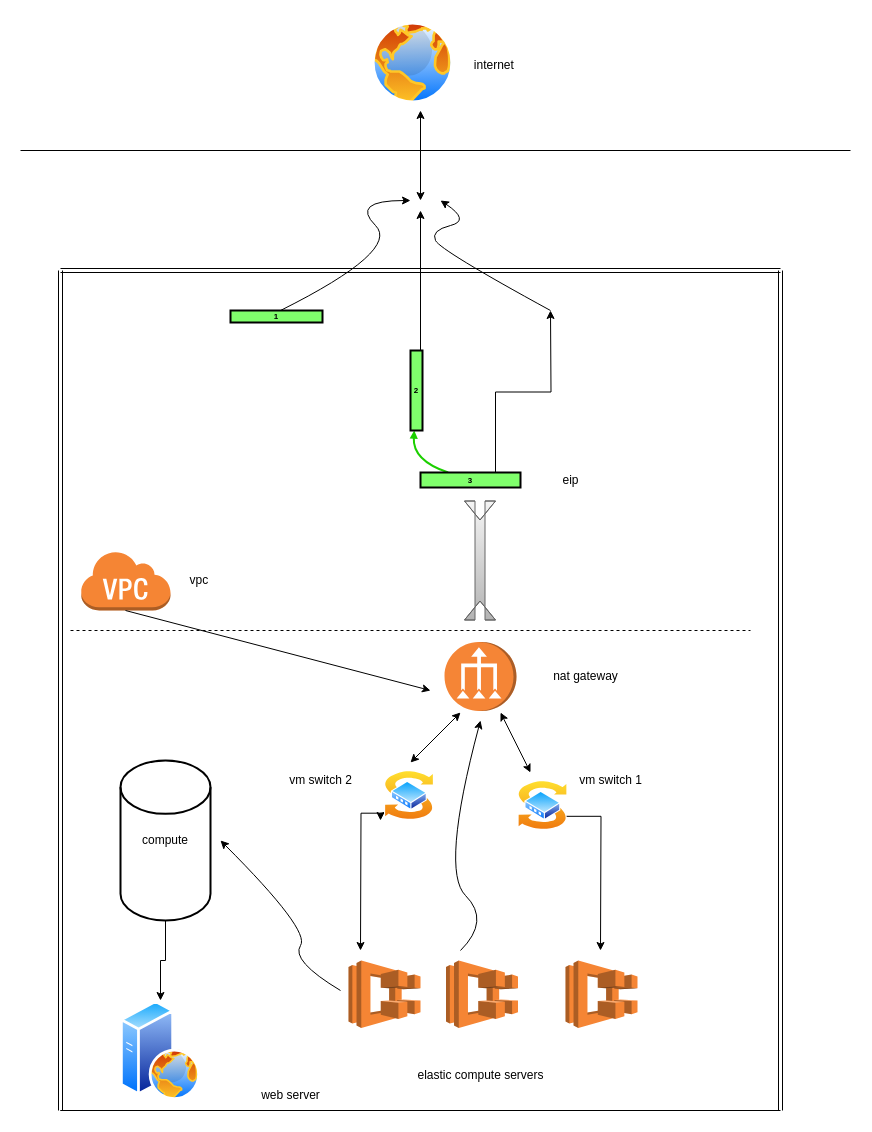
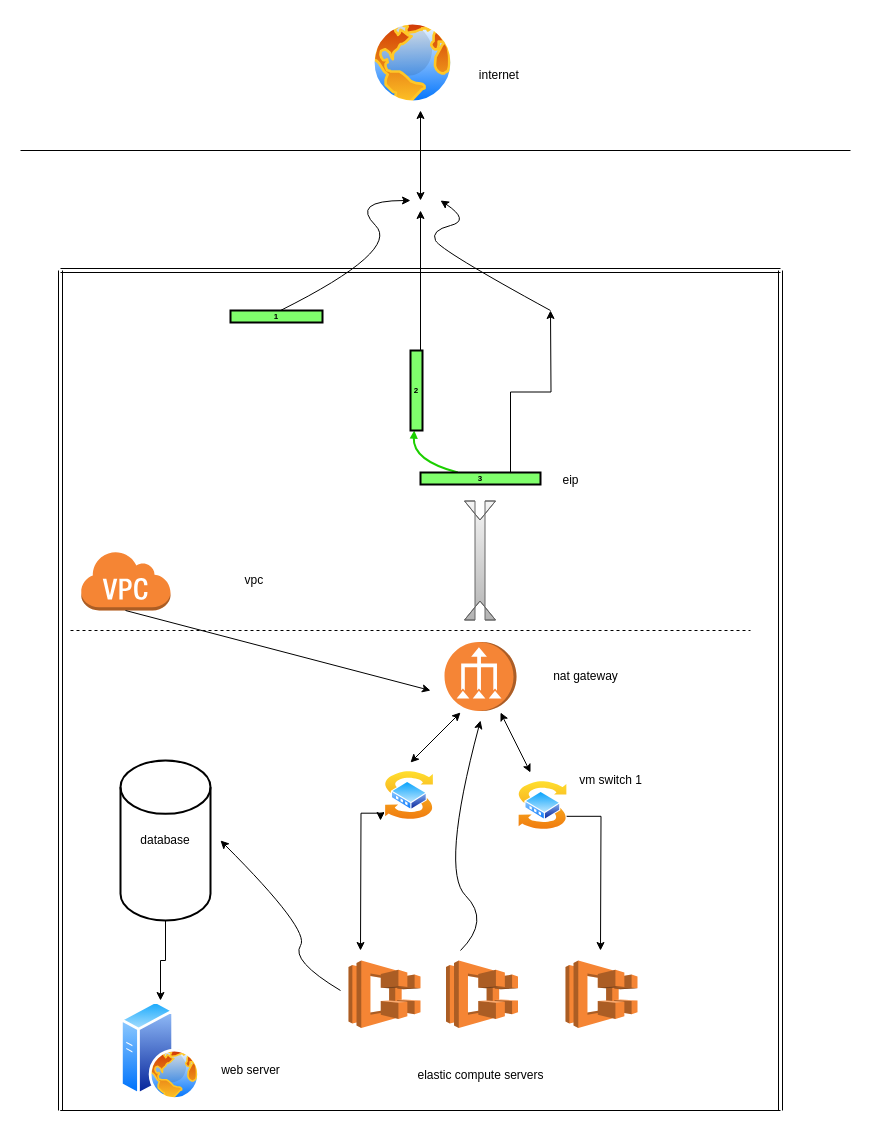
- <mxCell id="5" value="internet&amp;nbsp;" style="text;html=1;align=center;verticalAlign=middle;resizable=0;points=[];autosize=1;strokeColor=none;fillColor=none;" vertex="1" parent="1"><mxGeometry x="460" y="50" width="70" height="30" as="geometry" /></mxCell>
+ <mxCell id="5" value="internet&amp;nbsp;" style="text;html=1;align=center;verticalAlign=middle;resizable=0;points=[];autosize=1;strokeColor=none;fillColor=none;" vertex="1" parent="1"><mxGeometry x="465" y="60" width="70" height="30" as="geometry" /></mxCell>
- <mxCell id="17" value="3" style="strokeWidth=2;dashed=0;align=center;fontSize=8;shape=rect;fillColor=#80FF6C;strokeColor=#000000;fontStyle=1;" vertex="1" parent="1"><mxGeometry x="420" y="472" width="100" height="15" as="geometry" /></mxCell>
+ <mxCell id="17" value="3" style="strokeWidth=2;dashed=0;align=center;fontSize=8;shape=rect;fillColor=#80FF6C;strokeColor=#000000;fontStyle=1;" vertex="1" parent="1"><mxGeometry x="420" y="472" width="120" height="12" as="geometry" /></mxCell>
- <mxCell id="43" value="vpc&amp;nbsp;" style="text;html=1;align=center;verticalAlign=middle;resizable=0;points=[];autosize=1;strokeColor=none;fillColor=none;" vertex="1" parent="1"><mxGeometry x="175" y="565" width="50" height="30" as="geometry" /></mxCell>
+ <mxCell id="43" value="vpc&amp;nbsp;" style="text;html=1;align=center;verticalAlign=middle;resizable=0;points=[];autosize=1;strokeColor=none;fillColor=none;" vertex="1" parent="1"><mxGeometry x="230" y="565" width="50" height="30" as="geometry" /></mxCell>
- <mxCell id="41" value="vm switch 2" style="text;html=1;align=center;verticalAlign=middle;resizable=0;points=[];autosize=1;strokeColor=none;fillColor=none;" vertex="1" parent="1"><mxGeometry x="275" y="765" width="90" height="30" as="geometry" /></mxCell>
- <mxCell id="36" value="compute" style="strokeWidth=2;html=1;shape=mxgraph.flowchart.database;whiteSpace=wrap;" vertex="1" parent="1"><mxGeometry x="120" y="760" width="90" height="160" as="geometry" /></mxCell>
+ <mxCell id="36" value="database" style="strokeWidth=2;html=1;shape=mxgraph.flowchart.database;whiteSpace=wrap;" vertex="1" parent="1"><mxGeometry x="120" y="760" width="90" height="160" as="geometry" /></mxCell>
- <mxCell id="38" value="web server" style="text;html=1;align=center;verticalAlign=middle;resizable=0;points=[];autosize=1;strokeColor=none;fillColor=none;" vertex="1" parent="1"><mxGeometry x="250" y="1080" width="80" height="30" as="geometry" /></mxCell>
+ <mxCell id="38" value="web server" style="text;html=1;align=center;verticalAlign=middle;resizable=0;points=[];autosize=1;strokeColor=none;fillColor=none;" vertex="1" parent="1"><mxGeometry x="210" y="1055" width="80" height="30" as="geometry" /></mxCell>
